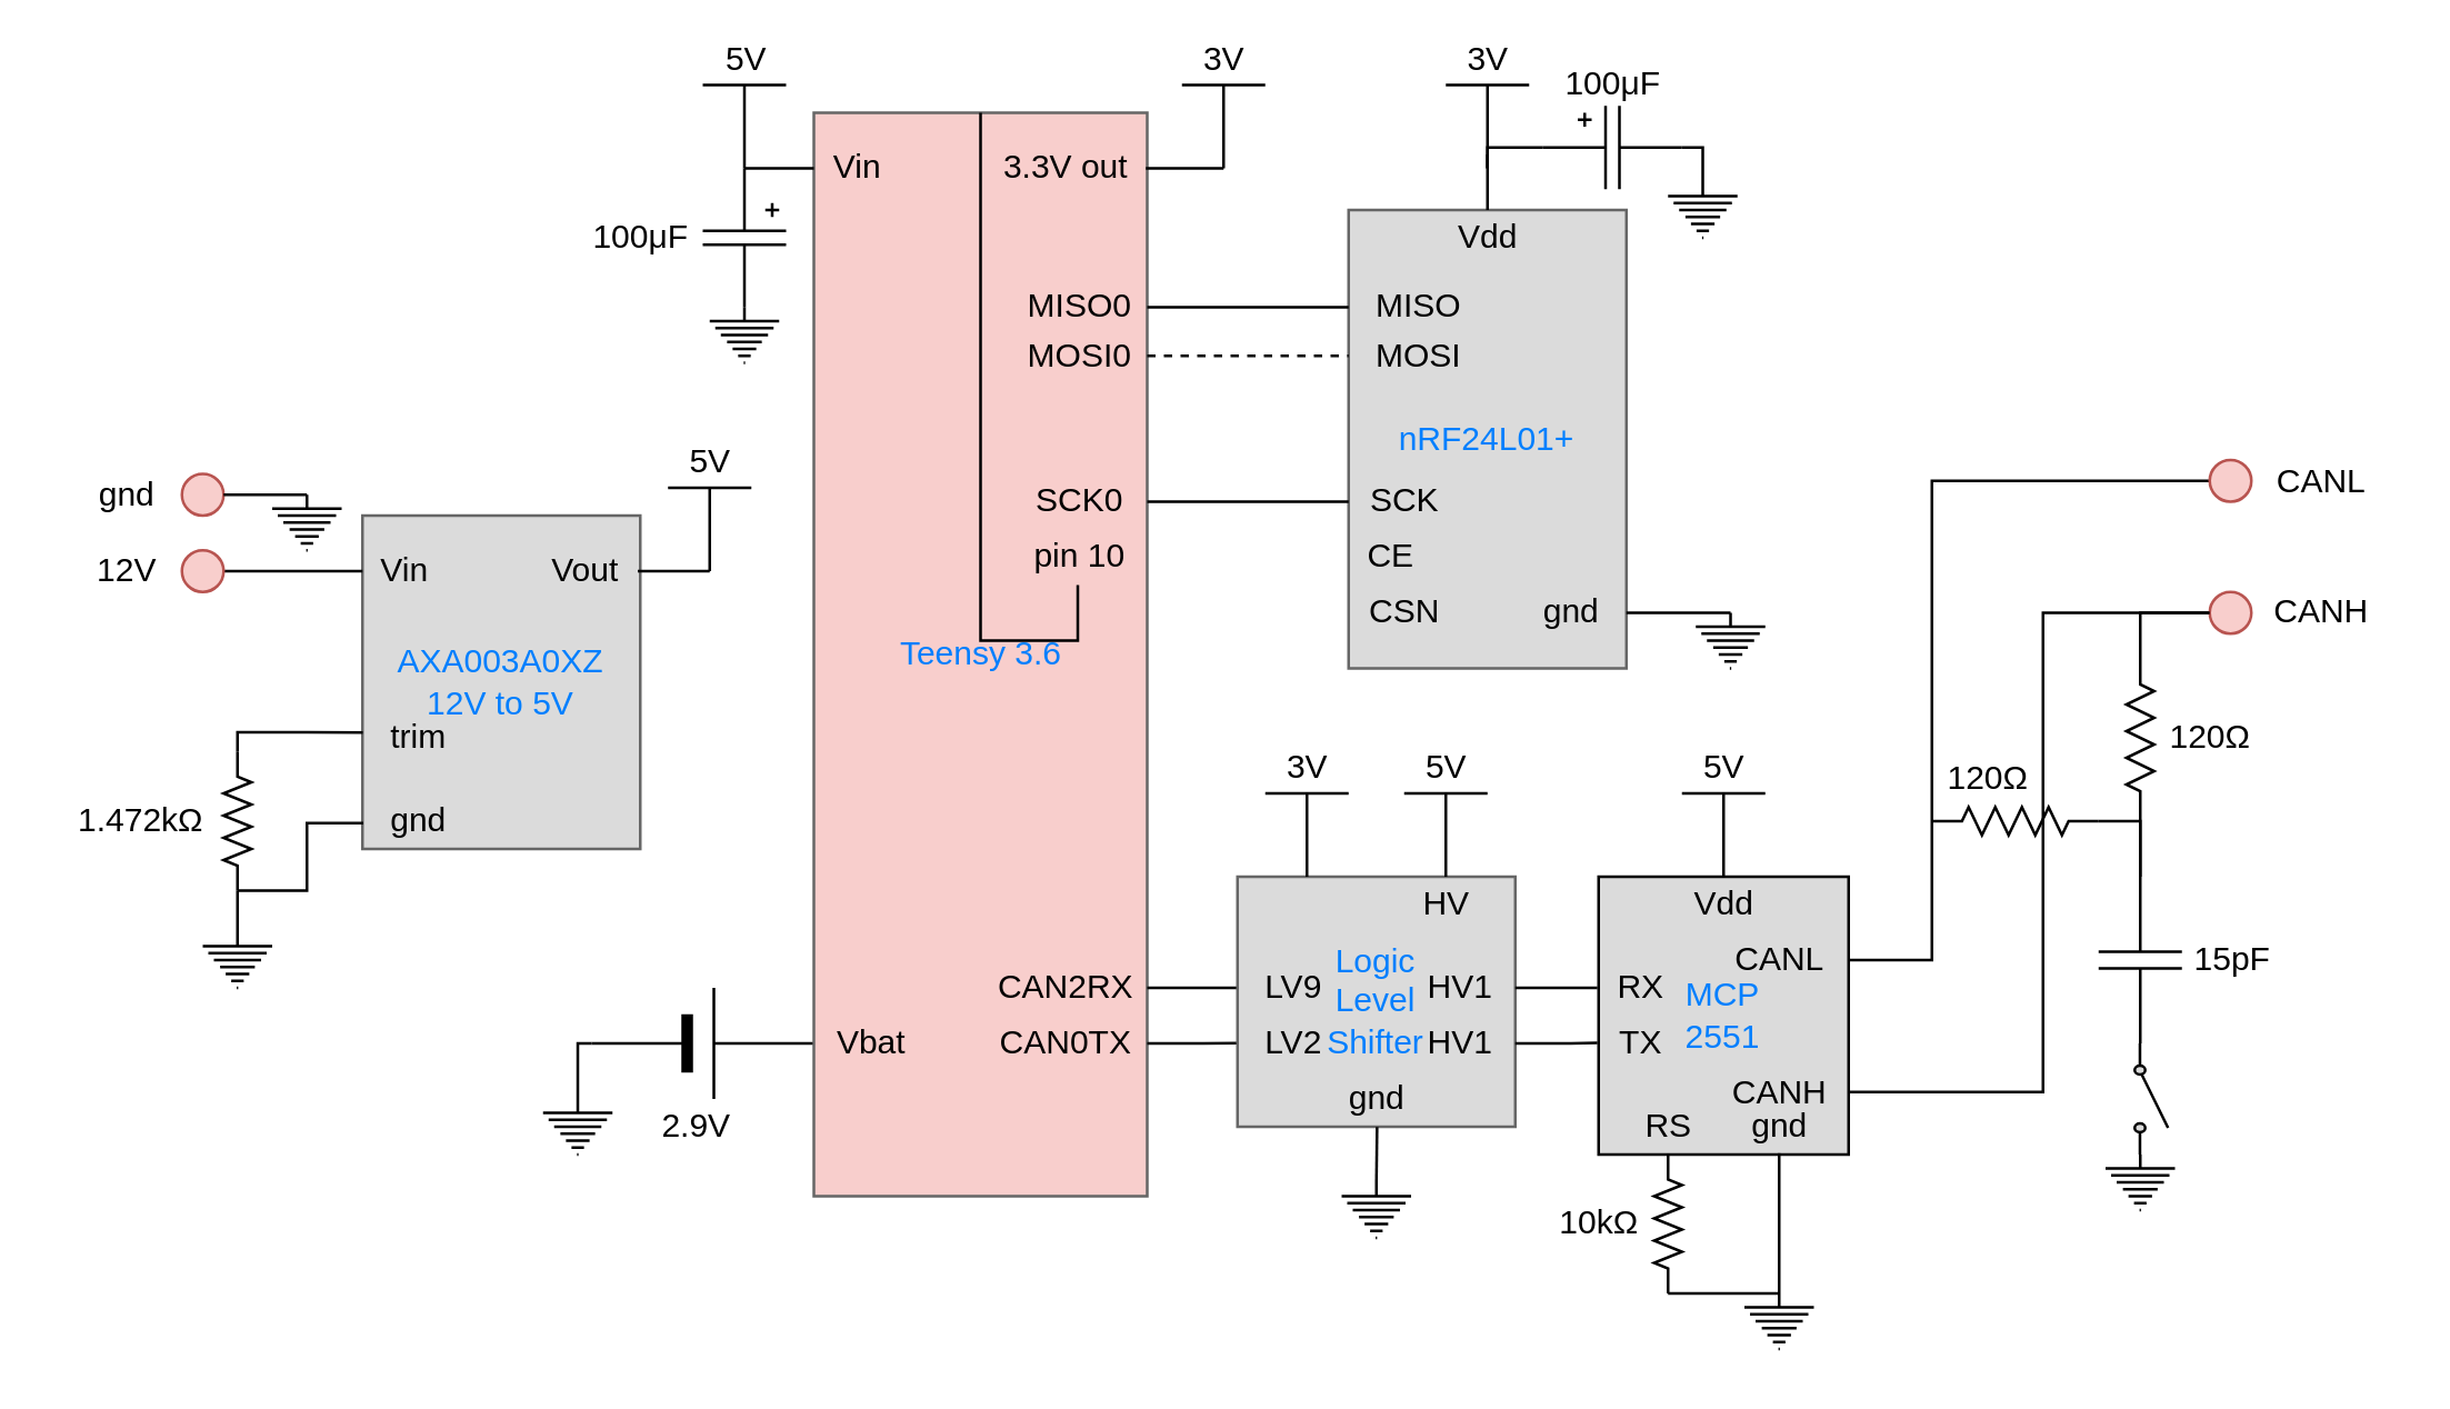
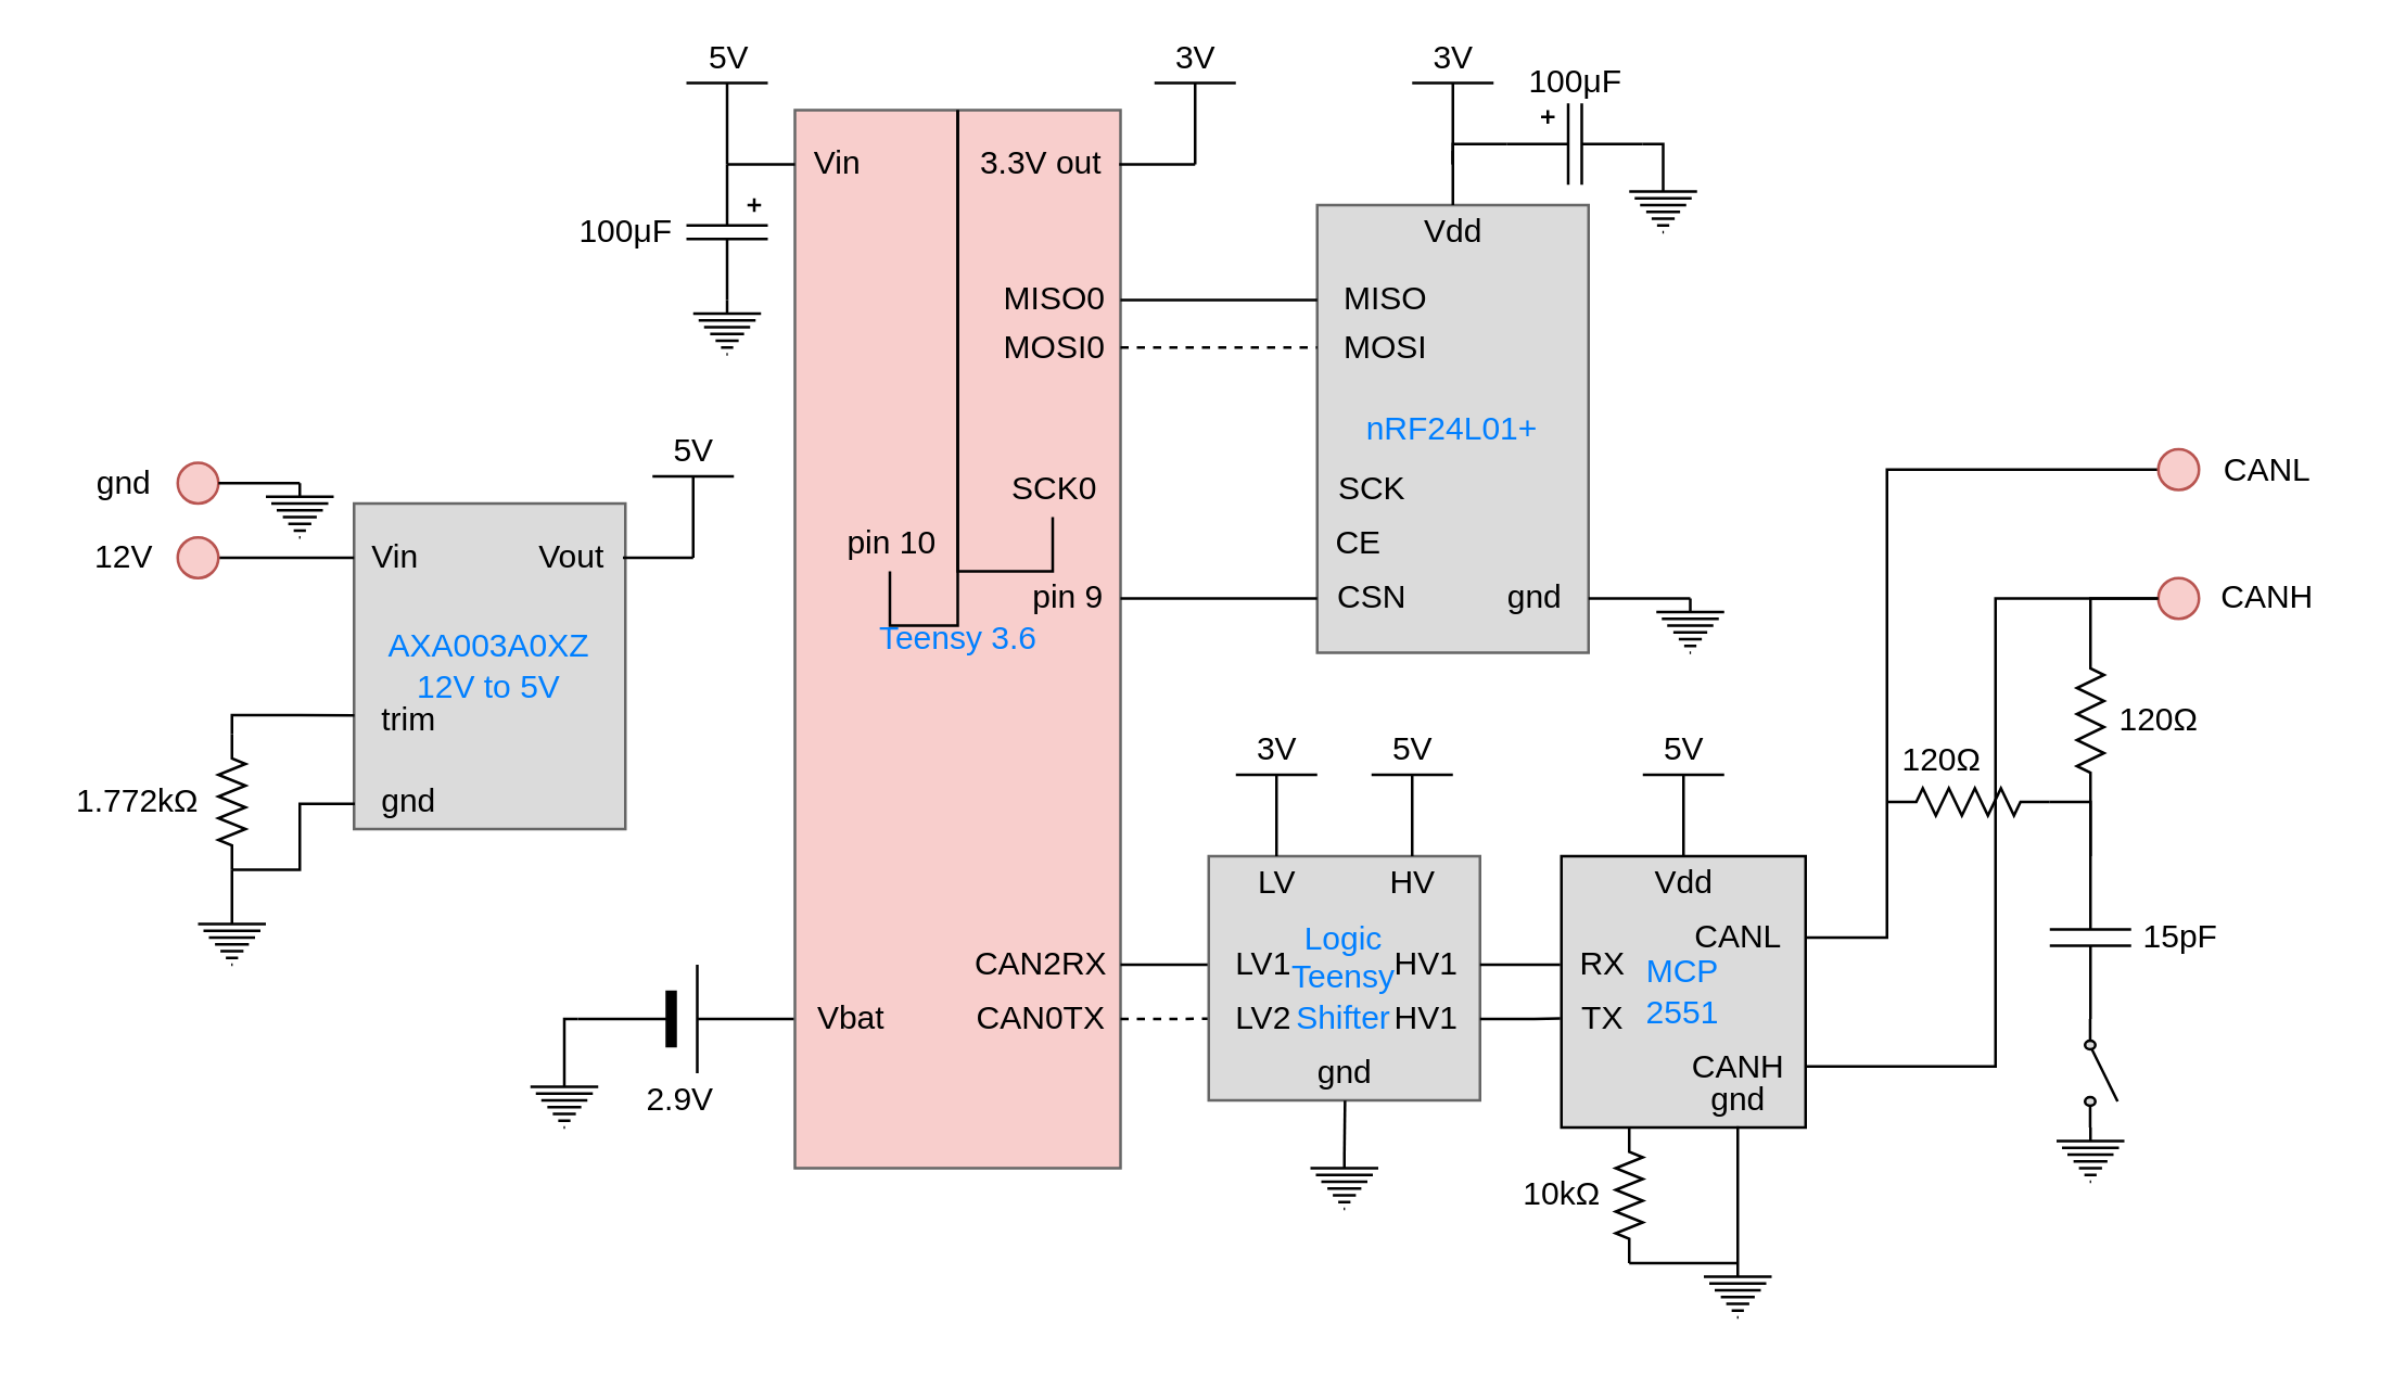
- <mxCell id="88" style="edgeStyle=orthogonalEdgeStyle;rounded=0;orthogonalLoop=1;jettySize=auto;html=1;entryX=0;entryY=0.5;entryDx=0;entryDy=0;entryPerimeter=0;fontSize=12;fontColor=#000000;endArrow=none;endFill=0;" edge="1" parent="1" source="89" target="83"><mxGeometry relative="1" as="geometry" /></mxCell>
+ <mxCell id="88" style="edgeStyle=orthogonalEdgeStyle;rounded=0;orthogonalLoop=1;jettySize=auto;html=1;fontSize=12;fontColor=#000000;endArrow=none;endFill=0;" edge="1" parent="1" source="89" target="15"><mxGeometry relative="1" as="geometry" /></mxCell>
- <mxCell id="91" value="pin 10" style="text;html=1;align=center;verticalAlign=middle;resizable=0;points=[];autosize=1;strokeColor=none;fontSize=12;fontColor=#000000;" vertex="1" parent="1"><mxGeometry x="362.5" y="190" width="50" height="20" as="geometry" /></mxCell>
+ <mxCell id="91" value="pin 10" style="text;html=1;align=center;verticalAlign=middle;resizable=0;points=[];autosize=1;strokeColor=none;fontSize=12;fontColor=#000000;" vertex="1" parent="1"><mxGeometry x="302.5" y="190" width="50" height="20" as="geometry" /></mxCell>
+ <mxCell id="93" value="pin 9" style="text;html=1;align=center;verticalAlign=middle;resizable=0;points=[];autosize=1;strokeColor=none;fontSize=12;fontColor=#000000;" vertex="1" parent="1"><mxGeometry x="372.5" y="210" width="40" height="20" as="geometry" /></mxCell>
+ <mxCell id="92" style="edgeStyle=orthogonalEdgeStyle;rounded=0;orthogonalLoop=1;jettySize=auto;html=1;entryX=0;entryY=0.5;entryDx=0;entryDy=0;entryPerimeter=0;fontSize=12;fontColor=#000000;endArrow=none;endFill=0;" edge="1" parent="1" source="93" target="76"><mxGeometry relative="1" as="geometry" /></mxCell>
- <mxCell id="14" value="1.472kΩ" style="text;html=1;align=center;verticalAlign=middle;resizable=0;points=[];autosize=1;strokeColor=none;direction=east;" vertex="1" parent="1"><mxGeometry x="20" y="285" width="60" height="20" as="geometry" /></mxCell>
+ <mxCell id="14" value="1.772kΩ" style="text;html=1;align=center;verticalAlign=middle;resizable=0;points=[];autosize=1;strokeColor=none;direction=east;" vertex="1" parent="1"><mxGeometry x="20" y="285" width="60" height="20" as="geometry" /></mxCell>
+ <mxCell id="47" value="LV" style="text;html=1;align=center;verticalAlign=middle;resizable=0;points=[];autosize=1;strokeColor=none;fontSize=12;" vertex="1" parent="1"><mxGeometry x="455" y="315" width="30" height="20" as="geometry" /></mxCell>
- <mxCell id="49" value="LV9" style="text;html=1;align=center;verticalAlign=middle;resizable=0;points=[];autosize=1;strokeColor=none;fontSize=12;" vertex="1" parent="1"><mxGeometry x="445" y="345" width="40" height="20" as="geometry" /></mxCell>
+ <mxCell id="49" value="LV1" style="text;html=1;align=center;verticalAlign=middle;resizable=0;points=[];autosize=1;strokeColor=none;fontSize=12;" vertex="1" parent="1"><mxGeometry x="445" y="345" width="40" height="20" as="geometry" /></mxCell>
- <mxCell id="33" value="&lt;font&gt;Logic&lt;br&gt;Level&lt;br&gt;Shifter&lt;/font&gt;" style="rounded=0;whiteSpace=wrap;html=1;strokeColor=#666666;fillColor=#DBDBDB;fontColor=#007FFF;" vertex="1" parent="1"><mxGeometry x="445" y="315" width="100" height="90" as="geometry" /></mxCell>
+ <mxCell id="33" value="&lt;font&gt;Logic&lt;br&gt;Teensy&lt;br&gt;Shifter&lt;/font&gt;" style="rounded=0;whiteSpace=wrap;html=1;strokeColor=#666666;fillColor=#DBDBDB;fontColor=#007FFF;" vertex="1" parent="1"><mxGeometry x="445" y="315" width="100" height="90" as="geometry" /></mxCell>
- <mxCell id="31" style="edgeStyle=orthogonalEdgeStyle;rounded=0;orthogonalLoop=1;jettySize=auto;html=1;entryX=0.012;entryY=0.494;entryDx=0;entryDy=0;entryPerimeter=0;fontSize=12;endArrow=none;endFill=0;" edge="1" parent="1" source="32" target="50"><mxGeometry relative="1" as="geometry" /></mxCell>
+ <mxCell id="31" style="edgeStyle=orthogonalEdgeStyle;rounded=0;orthogonalLoop=1;jettySize=auto;html=1;entryX=0.012;entryY=0.494;entryDx=0;entryDy=0;entryPerimeter=0;fontSize=12;endArrow=none;endFill=0;dashed=1;" edge="1" parent="1" source="32" target="50"><mxGeometry relative="1" as="geometry" /></mxCell>
- <mxCell id="72" value="RS" style="text;html=1;align=center;verticalAlign=middle;resizable=0;points=[];autosize=1;strokeColor=none;fontSize=12;" vertex="1" parent="1"><mxGeometry x="585" y="395" width="30" height="20" as="geometry" /></mxCell>
